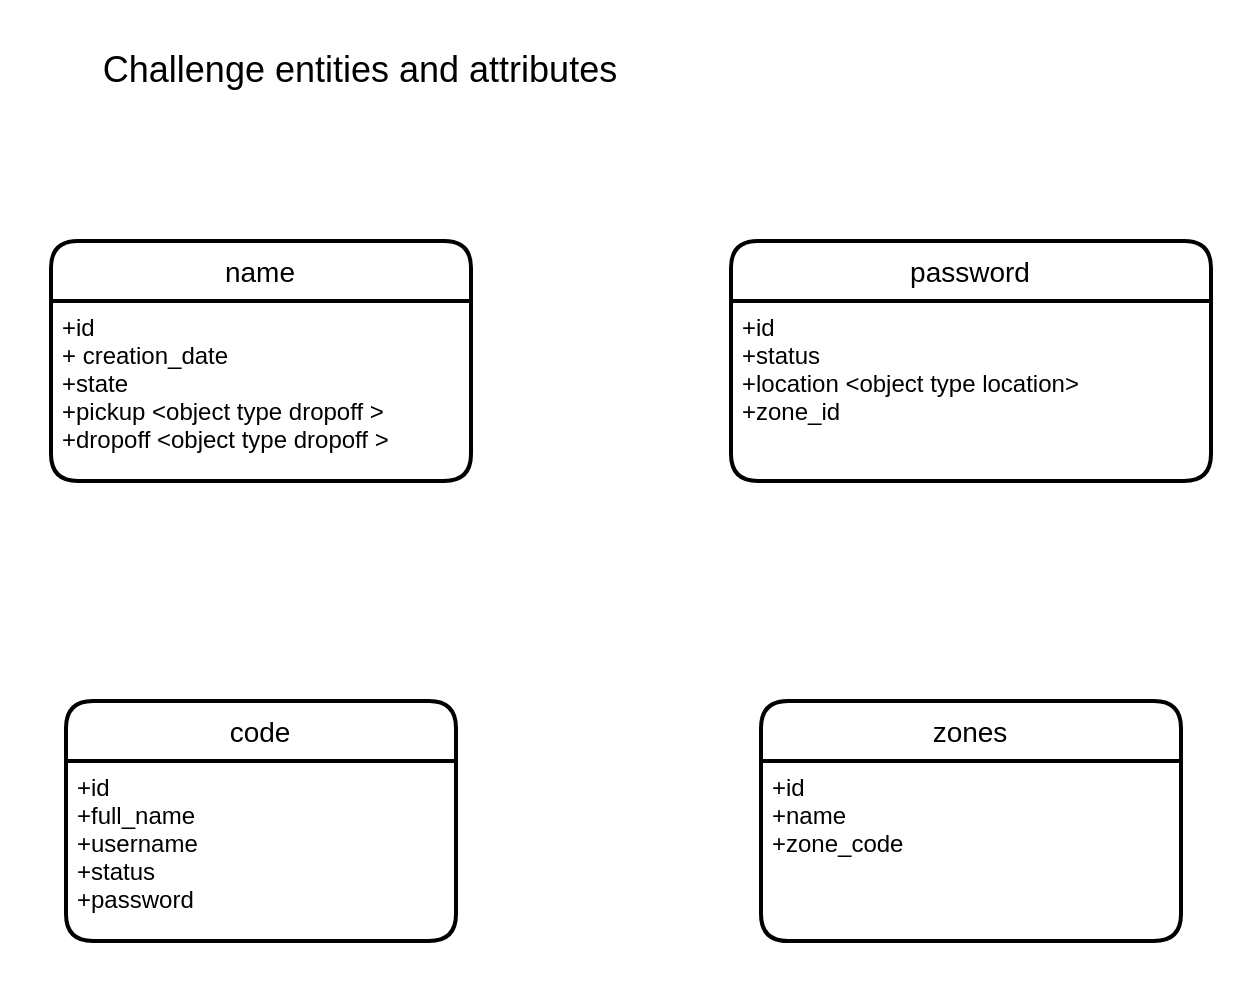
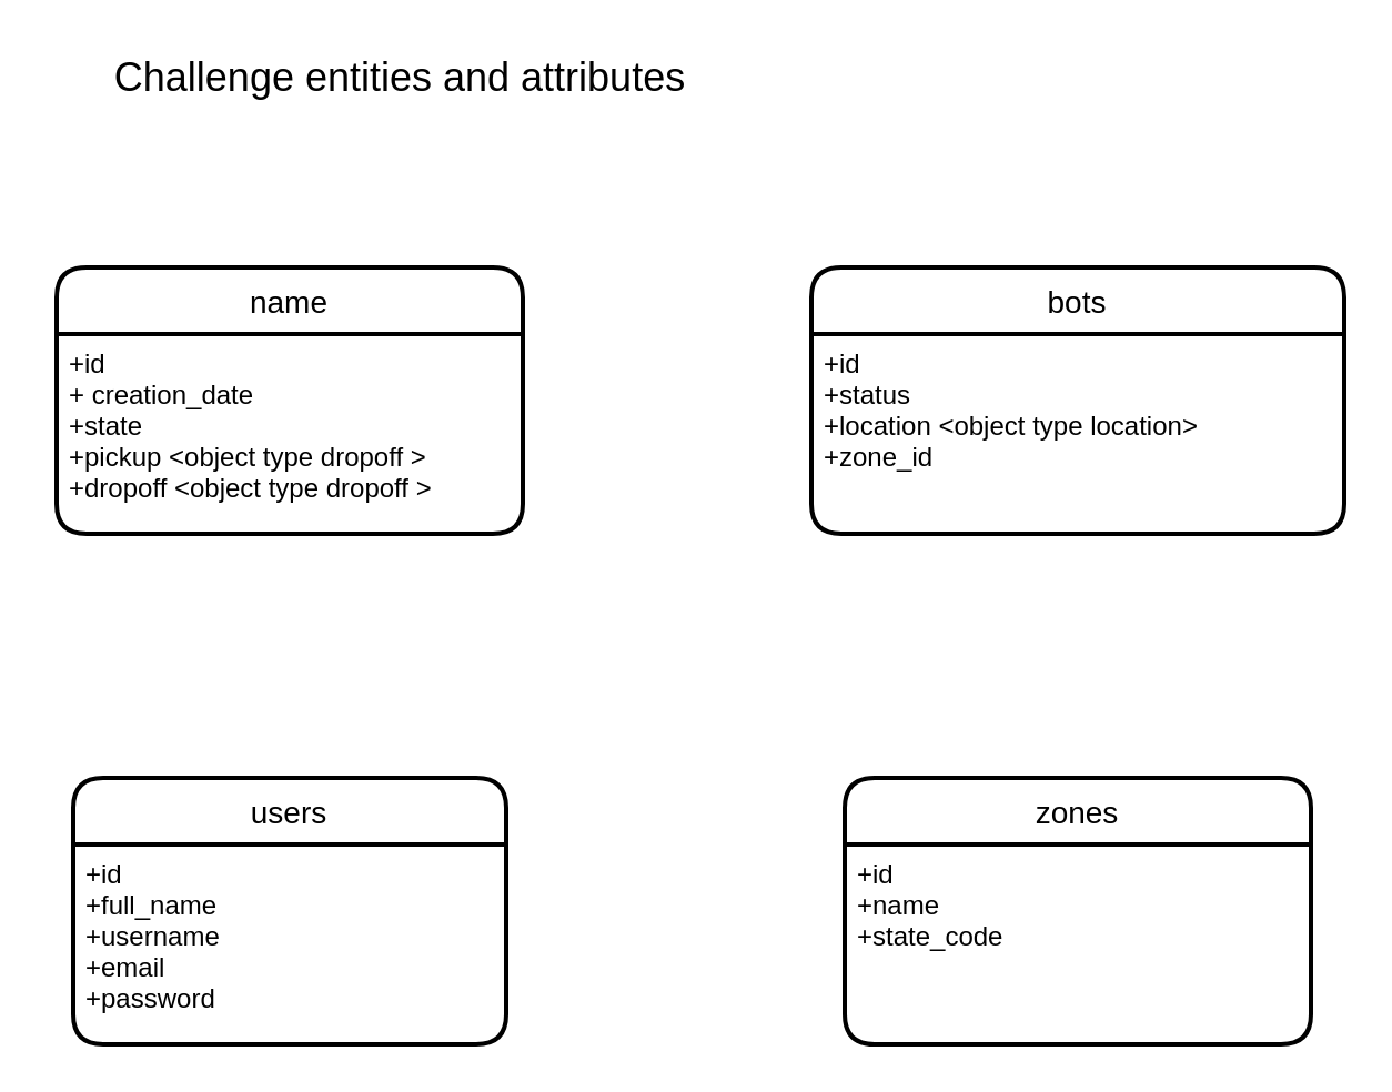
- <mxCell id="6" value="password" style="swimlane;childLayout=stackLayout;horizontal=1;startSize=30;horizontalStack=0;rounded=1;fontSize=14;fontStyle=0;strokeWidth=2;resizeParent=0;resizeLast=1;shadow=0;dashed=0;align=center;" parent="1" vertex="1"><mxGeometry x="365" y="120" width="240" height="120" as="geometry" /></mxCell>
+ <mxCell id="6" value="bots" style="swimlane;childLayout=stackLayout;horizontal=1;startSize=30;horizontalStack=0;rounded=1;fontSize=14;fontStyle=0;strokeWidth=2;resizeParent=0;resizeLast=1;shadow=0;dashed=0;align=center;" parent="1" vertex="1"><mxGeometry x="365" y="120" width="240" height="120" as="geometry" /></mxCell>
- <mxCell id="8" value="code" style="swimlane;childLayout=stackLayout;horizontal=1;startSize=30;horizontalStack=0;rounded=1;fontSize=14;fontStyle=0;strokeWidth=2;resizeParent=0;resizeLast=1;shadow=0;dashed=0;align=center;" parent="1" vertex="1"><mxGeometry x="32.5" y="350" width="195" height="120" as="geometry" /></mxCell>
+ <mxCell id="8" value="users" style="swimlane;childLayout=stackLayout;horizontal=1;startSize=30;horizontalStack=0;rounded=1;fontSize=14;fontStyle=0;strokeWidth=2;resizeParent=0;resizeLast=1;shadow=0;dashed=0;align=center;" parent="1" vertex="1"><mxGeometry x="32.5" y="350" width="195" height="120" as="geometry" /></mxCell>
- <mxCell id="9" value="+id&#10;+full_name&#10;+username&#10;+status&#10;+password" style="align=left;strokeColor=none;fillColor=none;spacingLeft=4;fontSize=12;verticalAlign=top;resizable=0;rotatable=0;part=1;" parent="8" vertex="1"><mxGeometry y="30" width="195" height="90" as="geometry" /></mxCell>
+ <mxCell id="9" value="+id&#10;+full_name&#10;+username&#10;+email&#10;+password" style="align=left;strokeColor=none;fillColor=none;spacingLeft=4;fontSize=12;verticalAlign=top;resizable=0;rotatable=0;part=1;" parent="8" vertex="1"><mxGeometry y="30" width="195" height="90" as="geometry" /></mxCell>
- <mxCell id="5" value="+id&#10;+name&#10;+zone_code" style="align=left;strokeColor=none;fillColor=none;spacingLeft=4;fontSize=12;verticalAlign=top;resizable=0;rotatable=0;part=1;" parent="4" vertex="1"><mxGeometry y="30" width="210" height="90" as="geometry" /></mxCell>
+ <mxCell id="5" value="+id&#10;+name&#10;+state_code" style="align=left;strokeColor=none;fillColor=none;spacingLeft=4;fontSize=12;verticalAlign=top;resizable=0;rotatable=0;part=1;" parent="4" vertex="1"><mxGeometry y="30" width="210" height="90" as="geometry" /></mxCell>
